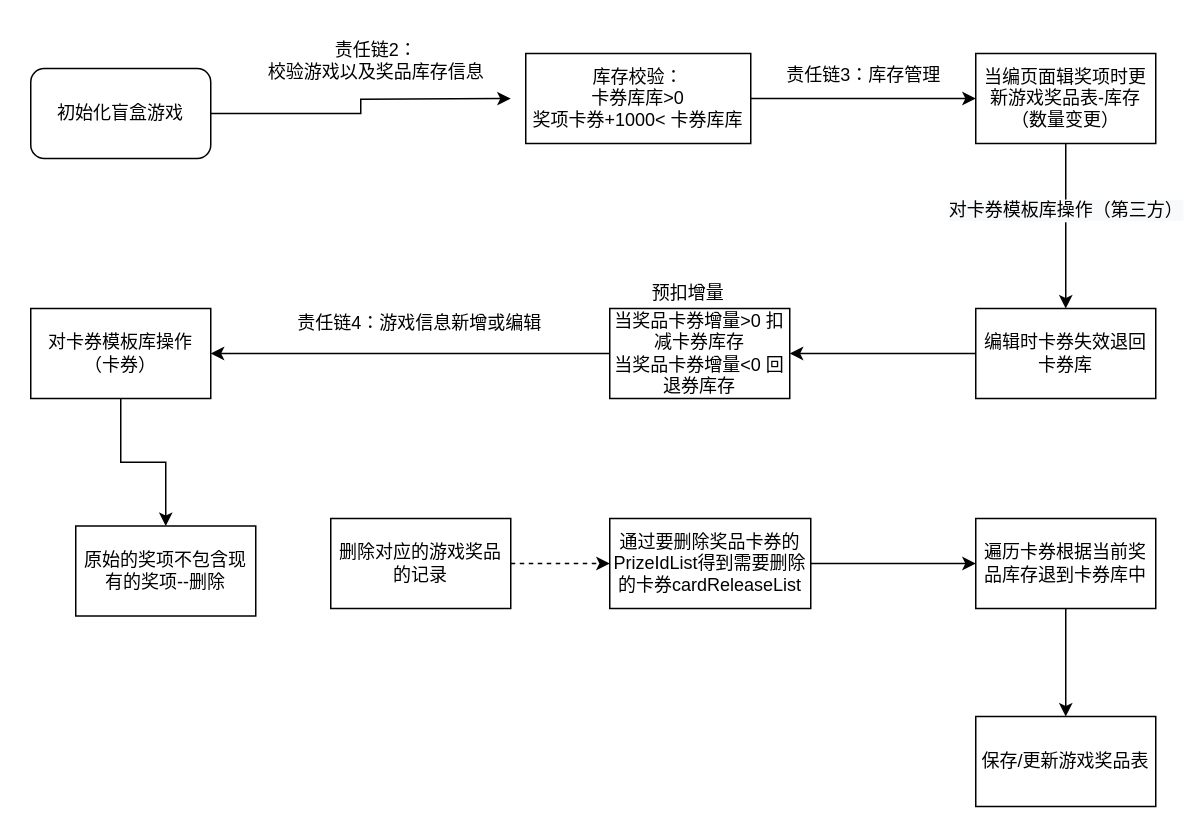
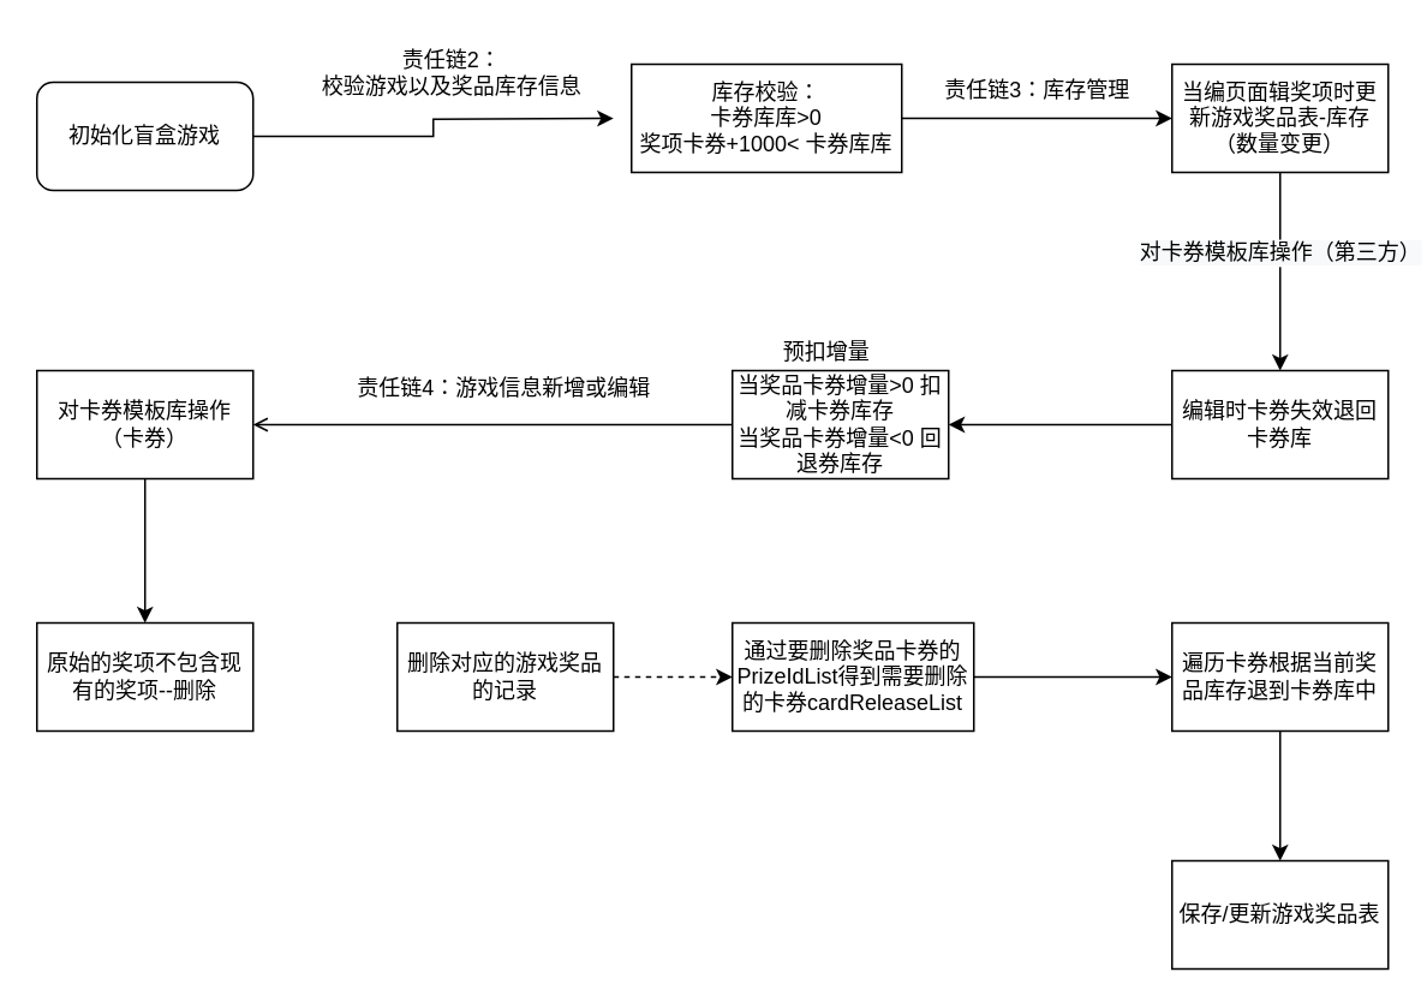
- <mxCell id="13" value="" style="edgeStyle=orthogonalEdgeStyle;rounded=0;orthogonalLoop=1;jettySize=auto;html=1;" edge="1" parent="1" source="14" target="16"><mxGeometry relative="1" as="geometry" /></mxCell>
+ <mxCell id="13" value="" style="edgeStyle=orthogonalEdgeStyle;rounded=0;orthogonalLoop=1;jettySize=auto;html=1;endArrow=open;" edge="1" parent="1" source="14" target="16"><mxGeometry relative="1" as="geometry" /></mxCell>
- <mxCell id="19" value="原始的奖项不包含现有的奖项--删除" style="whiteSpace=wrap;html=1;rounded=0;" vertex="1" parent="1"><mxGeometry x="50" y="350" width="120" height="60" as="geometry" /></mxCell>
+ <mxCell id="19" value="原始的奖项不包含现有的奖项--删除" style="whiteSpace=wrap;html=1;rounded=0;" vertex="1" parent="1"><mxGeometry x="20" y="345" width="120" height="60" as="geometry" /></mxCell>
